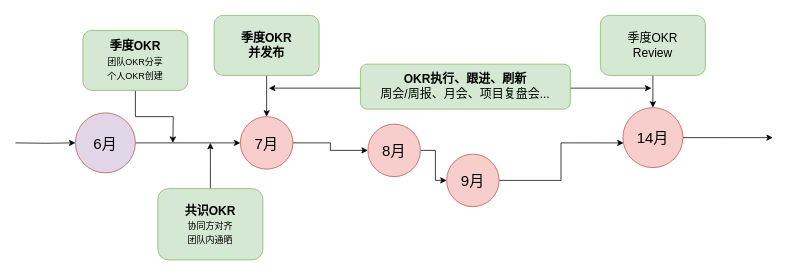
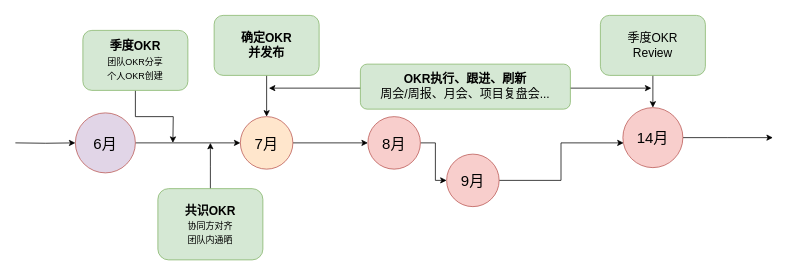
- <mxCell id="17" value="&lt;b&gt;季度OKR&lt;br&gt;并发布&lt;/b&gt;" style="rounded=1;whiteSpace=wrap;html=1;fontSize=16;fillColor=#d5e8d4;strokeColor=#82b366;" vertex="1" parent="1"><mxGeometry x="285" y="20" width="140" height="80" as="geometry" /></mxCell>
+ <mxCell id="17" value="&lt;b&gt;确定OKR&lt;br&gt;并发布&lt;/b&gt;" style="rounded=1;whiteSpace=wrap;html=1;fontSize=16;fillColor=#d5e8d4;strokeColor=#82b366;" vertex="1" parent="1"><mxGeometry x="285" y="20" width="140" height="80" as="geometry" /></mxCell>
- <mxCell id="5" value="7月" style="ellipse;whiteSpace=wrap;html=1;aspect=fixed;fontSize=20;fillColor=#f8cecc;strokeColor=#b85450;" vertex="1" parent="1"><mxGeometry x="320" y="155" width="70" height="70" as="geometry" /></mxCell>
+ <mxCell id="5" value="7月" style="ellipse;whiteSpace=wrap;html=1;aspect=fixed;fontSize=20;fillColor=#ffe6cc;strokeColor=#b85450;" vertex="1" parent="1"><mxGeometry x="320" y="155" width="70" height="70" as="geometry" /></mxCell>
- <mxCell id="7" value="8月" style="ellipse;whiteSpace=wrap;html=1;aspect=fixed;fontSize=20;fillColor=#f8cecc;strokeColor=#b85450;" vertex="1" parent="1"><mxGeometry x="490" y="165" width="70" height="70" as="geometry" /></mxCell>
+ <mxCell id="7" value="8月" style="ellipse;whiteSpace=wrap;html=1;aspect=fixed;fontSize=20;fillColor=#f8cecc;strokeColor=#b85450;" vertex="1" parent="1"><mxGeometry x="490" y="155" width="70" height="70" as="geometry" /></mxCell>
